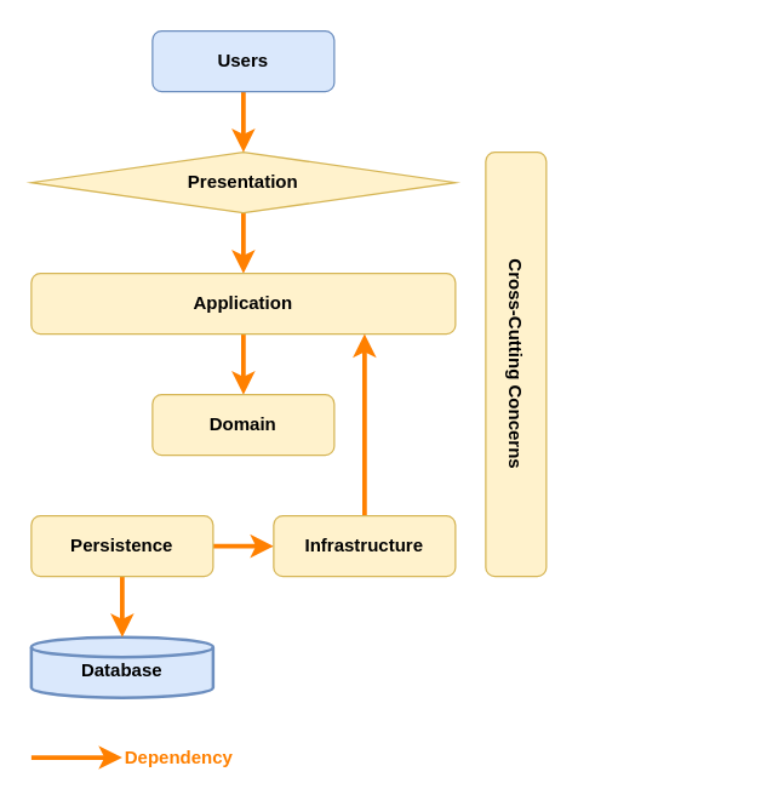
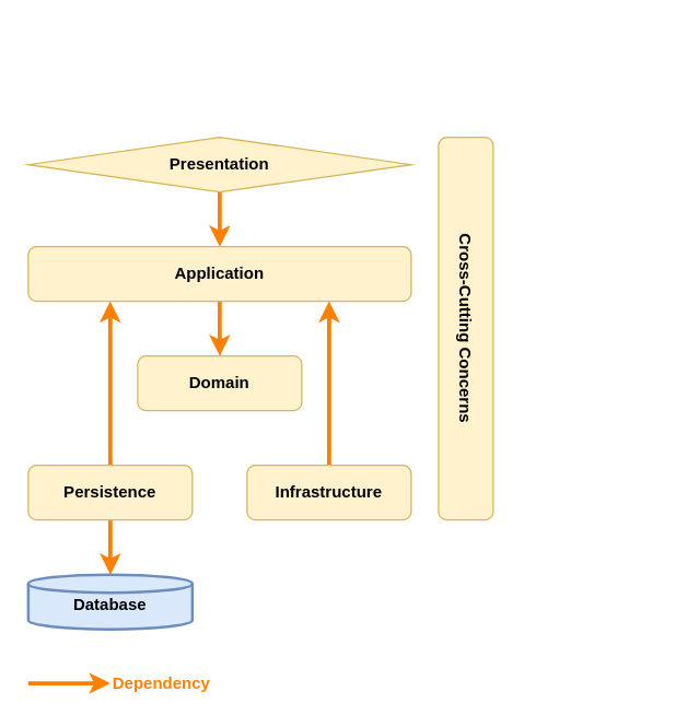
- <mxCell id="3" value="Users" style="rounded=1;whiteSpace=wrap;html=1;fontStyle=1;fillColor=#dae8fc;strokeColor=#6c8ebf;" parent="1" vertex="1"><mxGeometry x="100" y="20" width="120" height="40" as="geometry" /></mxCell>
- <mxCell id="2" value="" style="edgeStyle=orthogonalEdgeStyle;rounded=0;orthogonalLoop=1;jettySize=auto;html=1;strokeWidth=3;strokeColor=#FF8000;" parent="1" source="3" target="5" edge="1"><mxGeometry relative="1" as="geometry" /></mxCell>
- <mxCell id="13" style="edgeStyle=none;rounded=0;orthogonalLoop=1;jettySize=auto;html=1;strokeColor=#FF8000;strokeWidth=3;fontColor=#FF8000;" parent="1" source="14" target="16" edge="1"><mxGeometry relative="1" as="geometry" /></mxCell>
+ <mxCell id="13" style="edgeStyle=none;rounded=0;orthogonalLoop=1;jettySize=auto;html=1;entryX=0.214;entryY=1;entryDx=0;entryDy=0;entryPerimeter=0;strokeColor=#FF8000;strokeWidth=3;fontColor=#FF8000;" parent="1" source="14" target="7" edge="1"><mxGeometry relative="1" as="geometry" /></mxCell>
